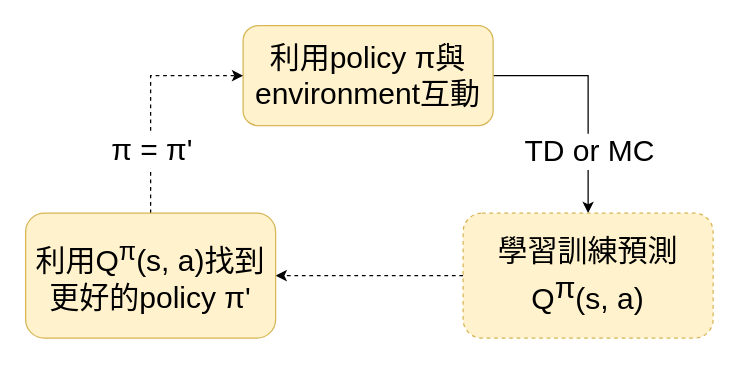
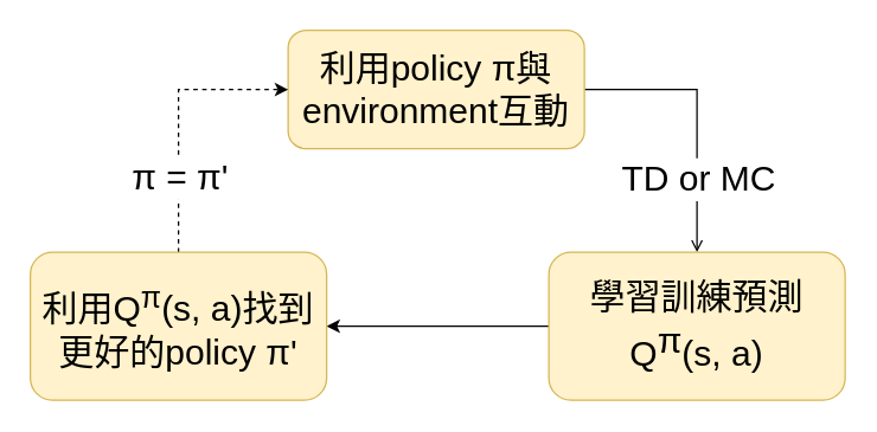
- <mxCell id="2" style="edgeStyle=orthogonalEdgeStyle;rounded=0;orthogonalLoop=1;jettySize=auto;html=1;exitX=1;exitY=0.5;exitDx=0;exitDy=0;entryX=0.5;entryY=0;entryDx=0;entryDy=0;" edge="1" parent="1" source="4" target="6"><mxGeometry relative="1" as="geometry" /></mxCell>
+ <mxCell id="2" style="edgeStyle=orthogonalEdgeStyle;rounded=0;orthogonalLoop=1;jettySize=auto;html=1;exitX=1;exitY=0.5;exitDx=0;exitDy=0;entryX=0.5;entryY=0;entryDx=0;entryDy=0;endArrow=open;" edge="1" parent="1" source="4" target="6"><mxGeometry relative="1" as="geometry" /></mxCell>
- <mxCell id="5" style="edgeStyle=orthogonalEdgeStyle;rounded=0;orthogonalLoop=1;jettySize=auto;html=1;exitX=0;exitY=0.5;exitDx=0;exitDy=0;entryX=1;entryY=0.5;entryDx=0;entryDy=0;dashed=1;" edge="1" parent="1" source="6" target="9"><mxGeometry relative="1" as="geometry" /></mxCell>
+ <mxCell id="5" style="edgeStyle=orthogonalEdgeStyle;rounded=0;orthogonalLoop=1;jettySize=auto;html=1;exitX=0;exitY=0.5;exitDx=0;exitDy=0;entryX=1;entryY=0.5;entryDx=0;entryDy=0;" edge="1" parent="1" source="6" target="9"><mxGeometry relative="1" as="geometry" /></mxCell>
- <mxCell id="6" value="學習訓練預測Q&lt;sup style=&quot;font-size: 24px;&quot;&gt;π&lt;/sup&gt;&lt;span style=&quot;font-size: 24px;&quot;&gt;(s, a)&lt;/span&gt;" style="rounded=1;whiteSpace=wrap;html=1;fontSize=24;fillColor=#fff2cc;strokeColor=#d6b656;dashed=1;" vertex="1" parent="1"><mxGeometry x="370" y="170" width="200" height="100" as="geometry" /></mxCell>
+ <mxCell id="6" value="學習訓練預測Q&lt;sup style=&quot;font-size: 24px;&quot;&gt;π&lt;/sup&gt;&lt;span style=&quot;font-size: 24px;&quot;&gt;(s, a)&lt;/span&gt;" style="rounded=1;whiteSpace=wrap;html=1;fontSize=24;fillColor=#fff2cc;strokeColor=#d6b656;" vertex="1" parent="1"><mxGeometry x="370" y="170" width="200" height="100" as="geometry" /></mxCell>
